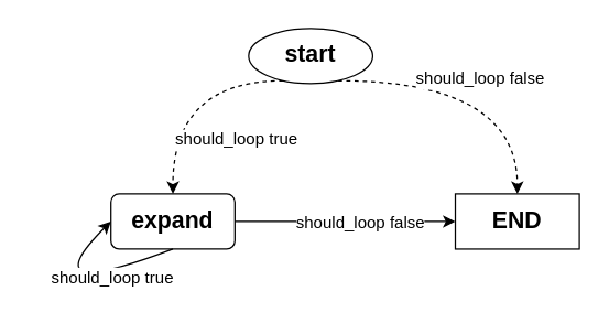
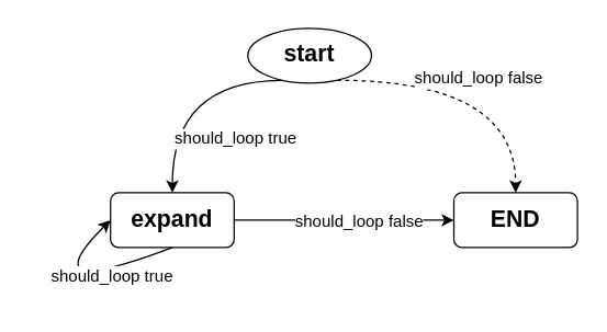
- <mxCell id="2" style="edgeStyle=orthogonalEdgeStyle;html=1;exitX=0.25;exitY=1;exitDx=0;exitDy=0;entryX=0.5;entryY=0;entryDx=0;entryDy=0;fontSize=17;curved=1;dashed=1;" edge="1" parent="1" source="5" target="7"><mxGeometry relative="1" as="geometry" /></mxCell>
+ <mxCell id="2" style="edgeStyle=orthogonalEdgeStyle;html=1;exitX=0.25;exitY=1;exitDx=0;exitDy=0;entryX=0.5;entryY=0;entryDx=0;entryDy=0;fontSize=17;curved=1;" edge="1" parent="1" source="5" target="7"><mxGeometry relative="1" as="geometry" /></mxCell>
- <mxCell id="8" value="END" style="whiteSpace=wrap;html=1;fontStyle=1;fontSize=17;rounded=0;" vertex="1" parent="1"><mxGeometry x="330" y="140" width="90" height="40" as="geometry" /></mxCell>
+ <mxCell id="8" value="END" style="rounded=1;whiteSpace=wrap;html=1;fontStyle=1;fontSize=17;" vertex="1" parent="1"><mxGeometry x="330" y="140" width="90" height="40" as="geometry" /></mxCell>
